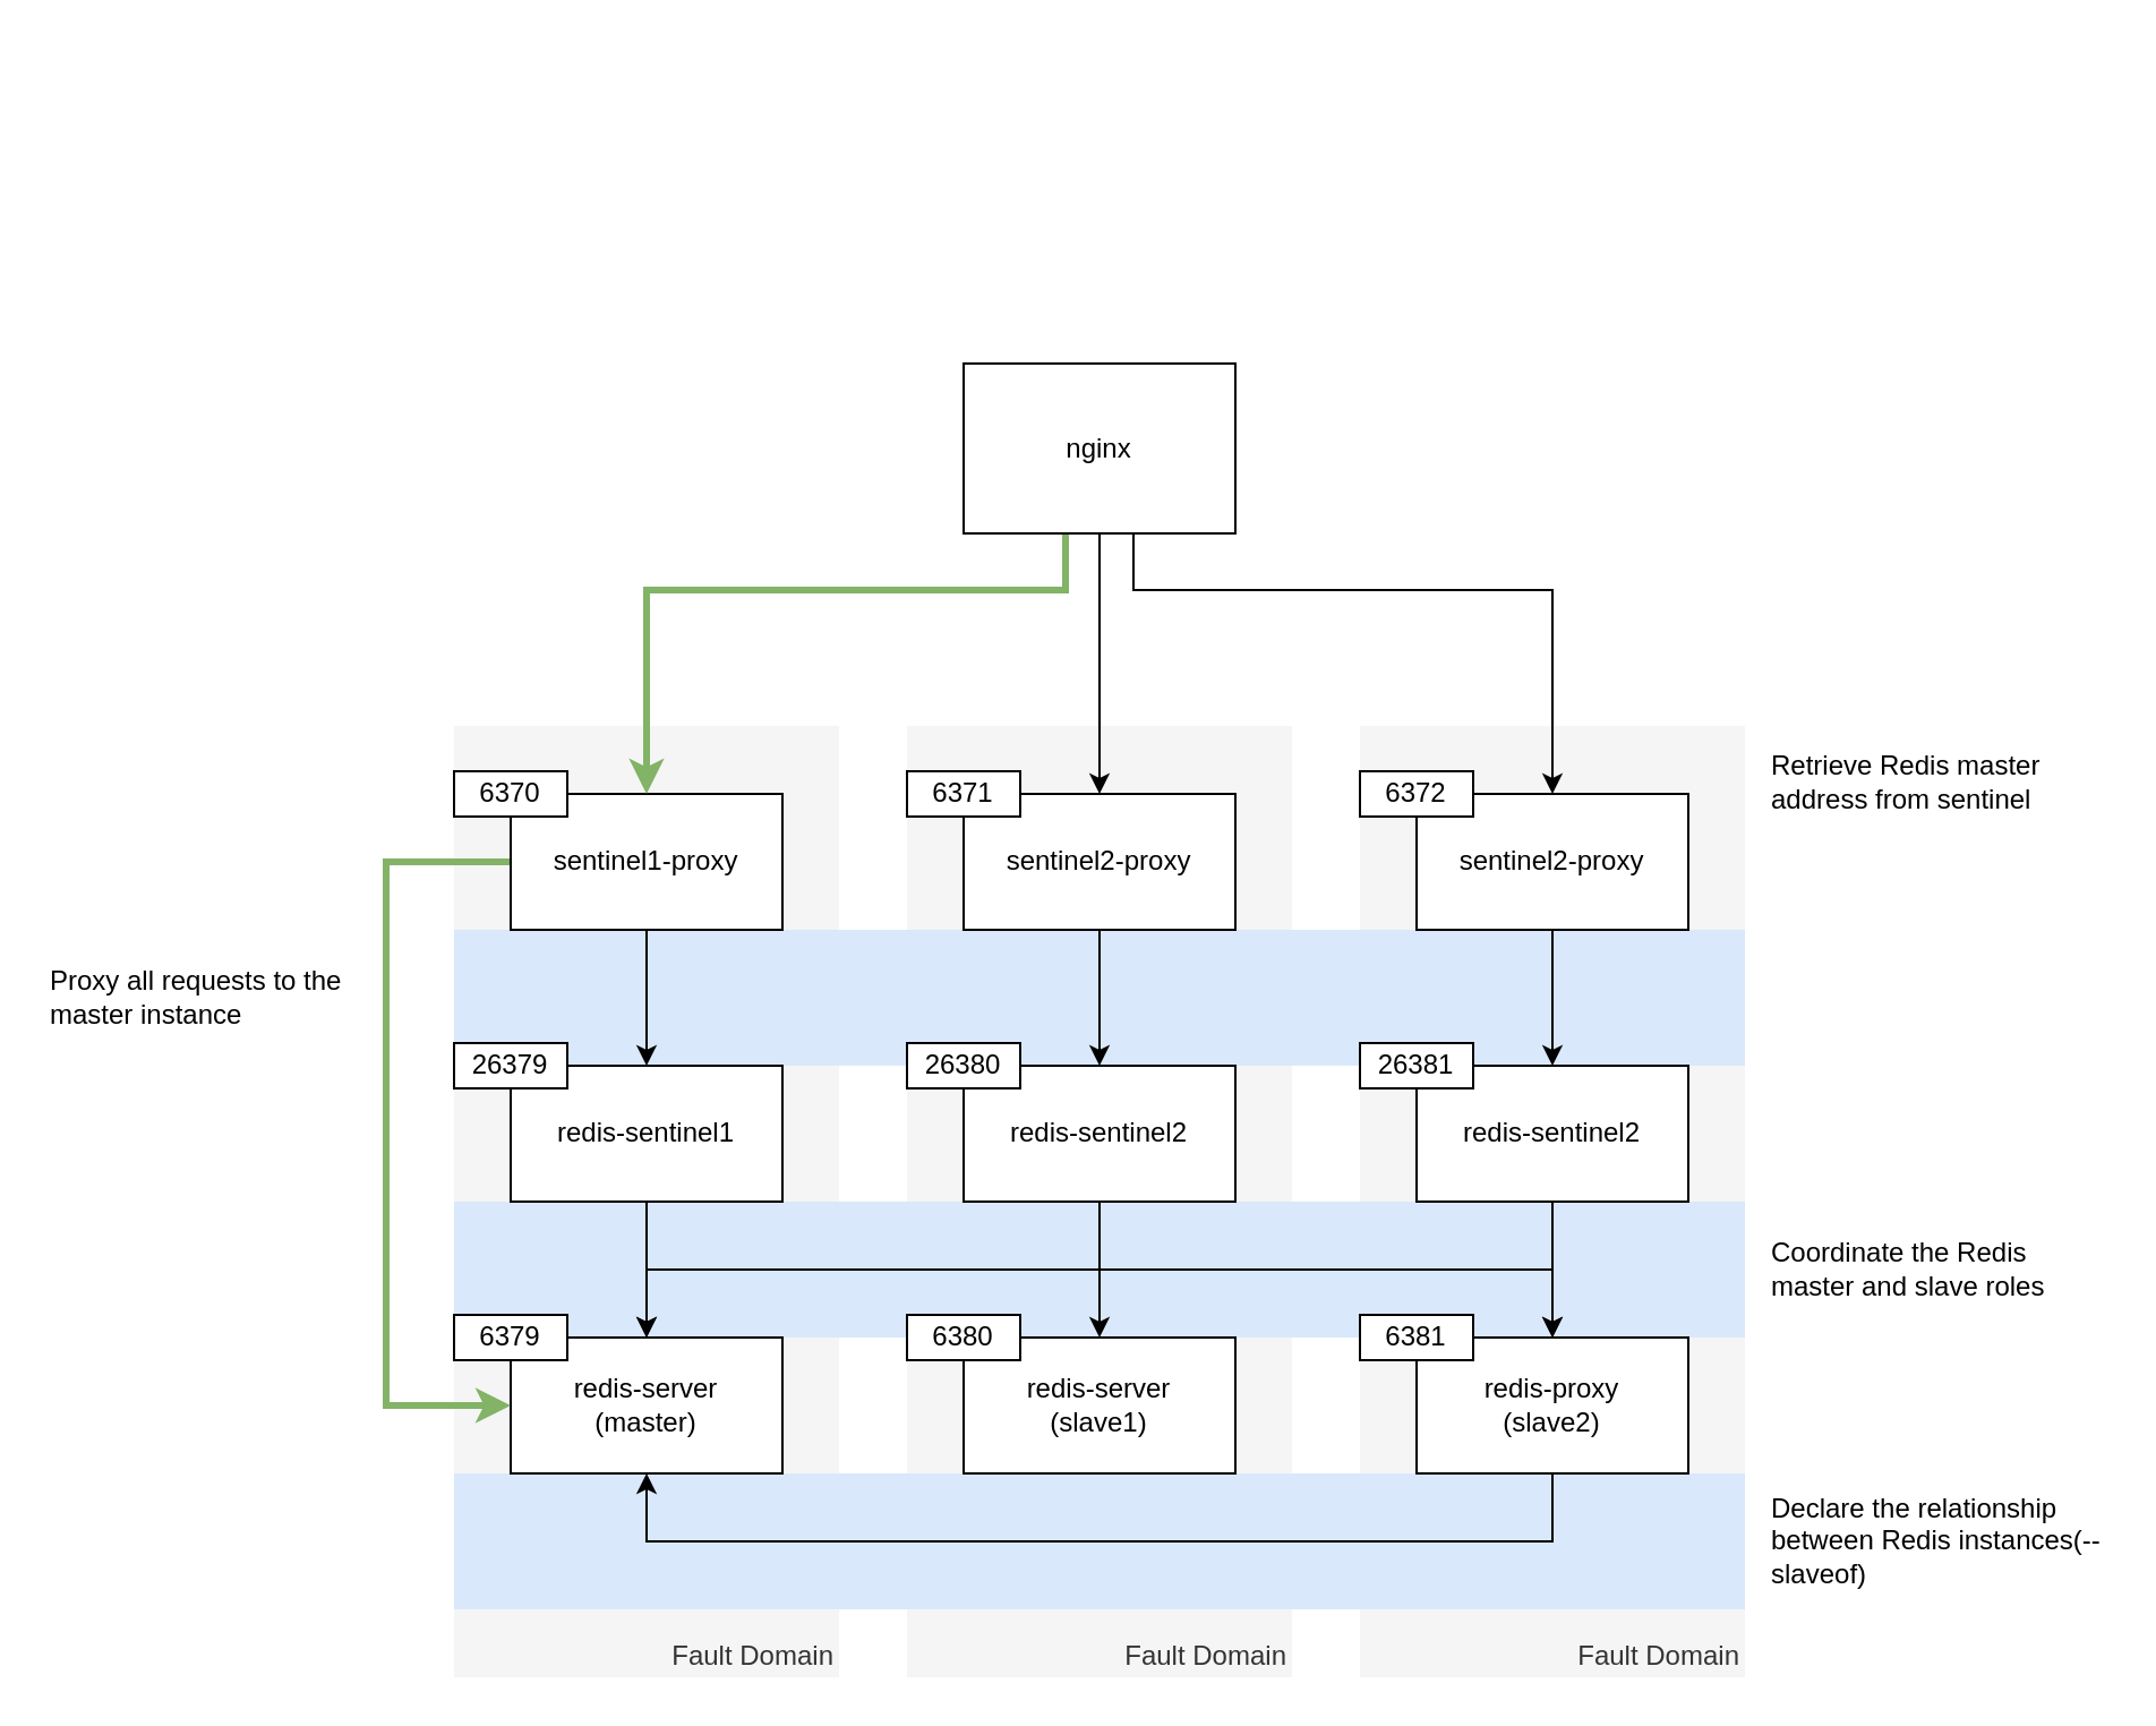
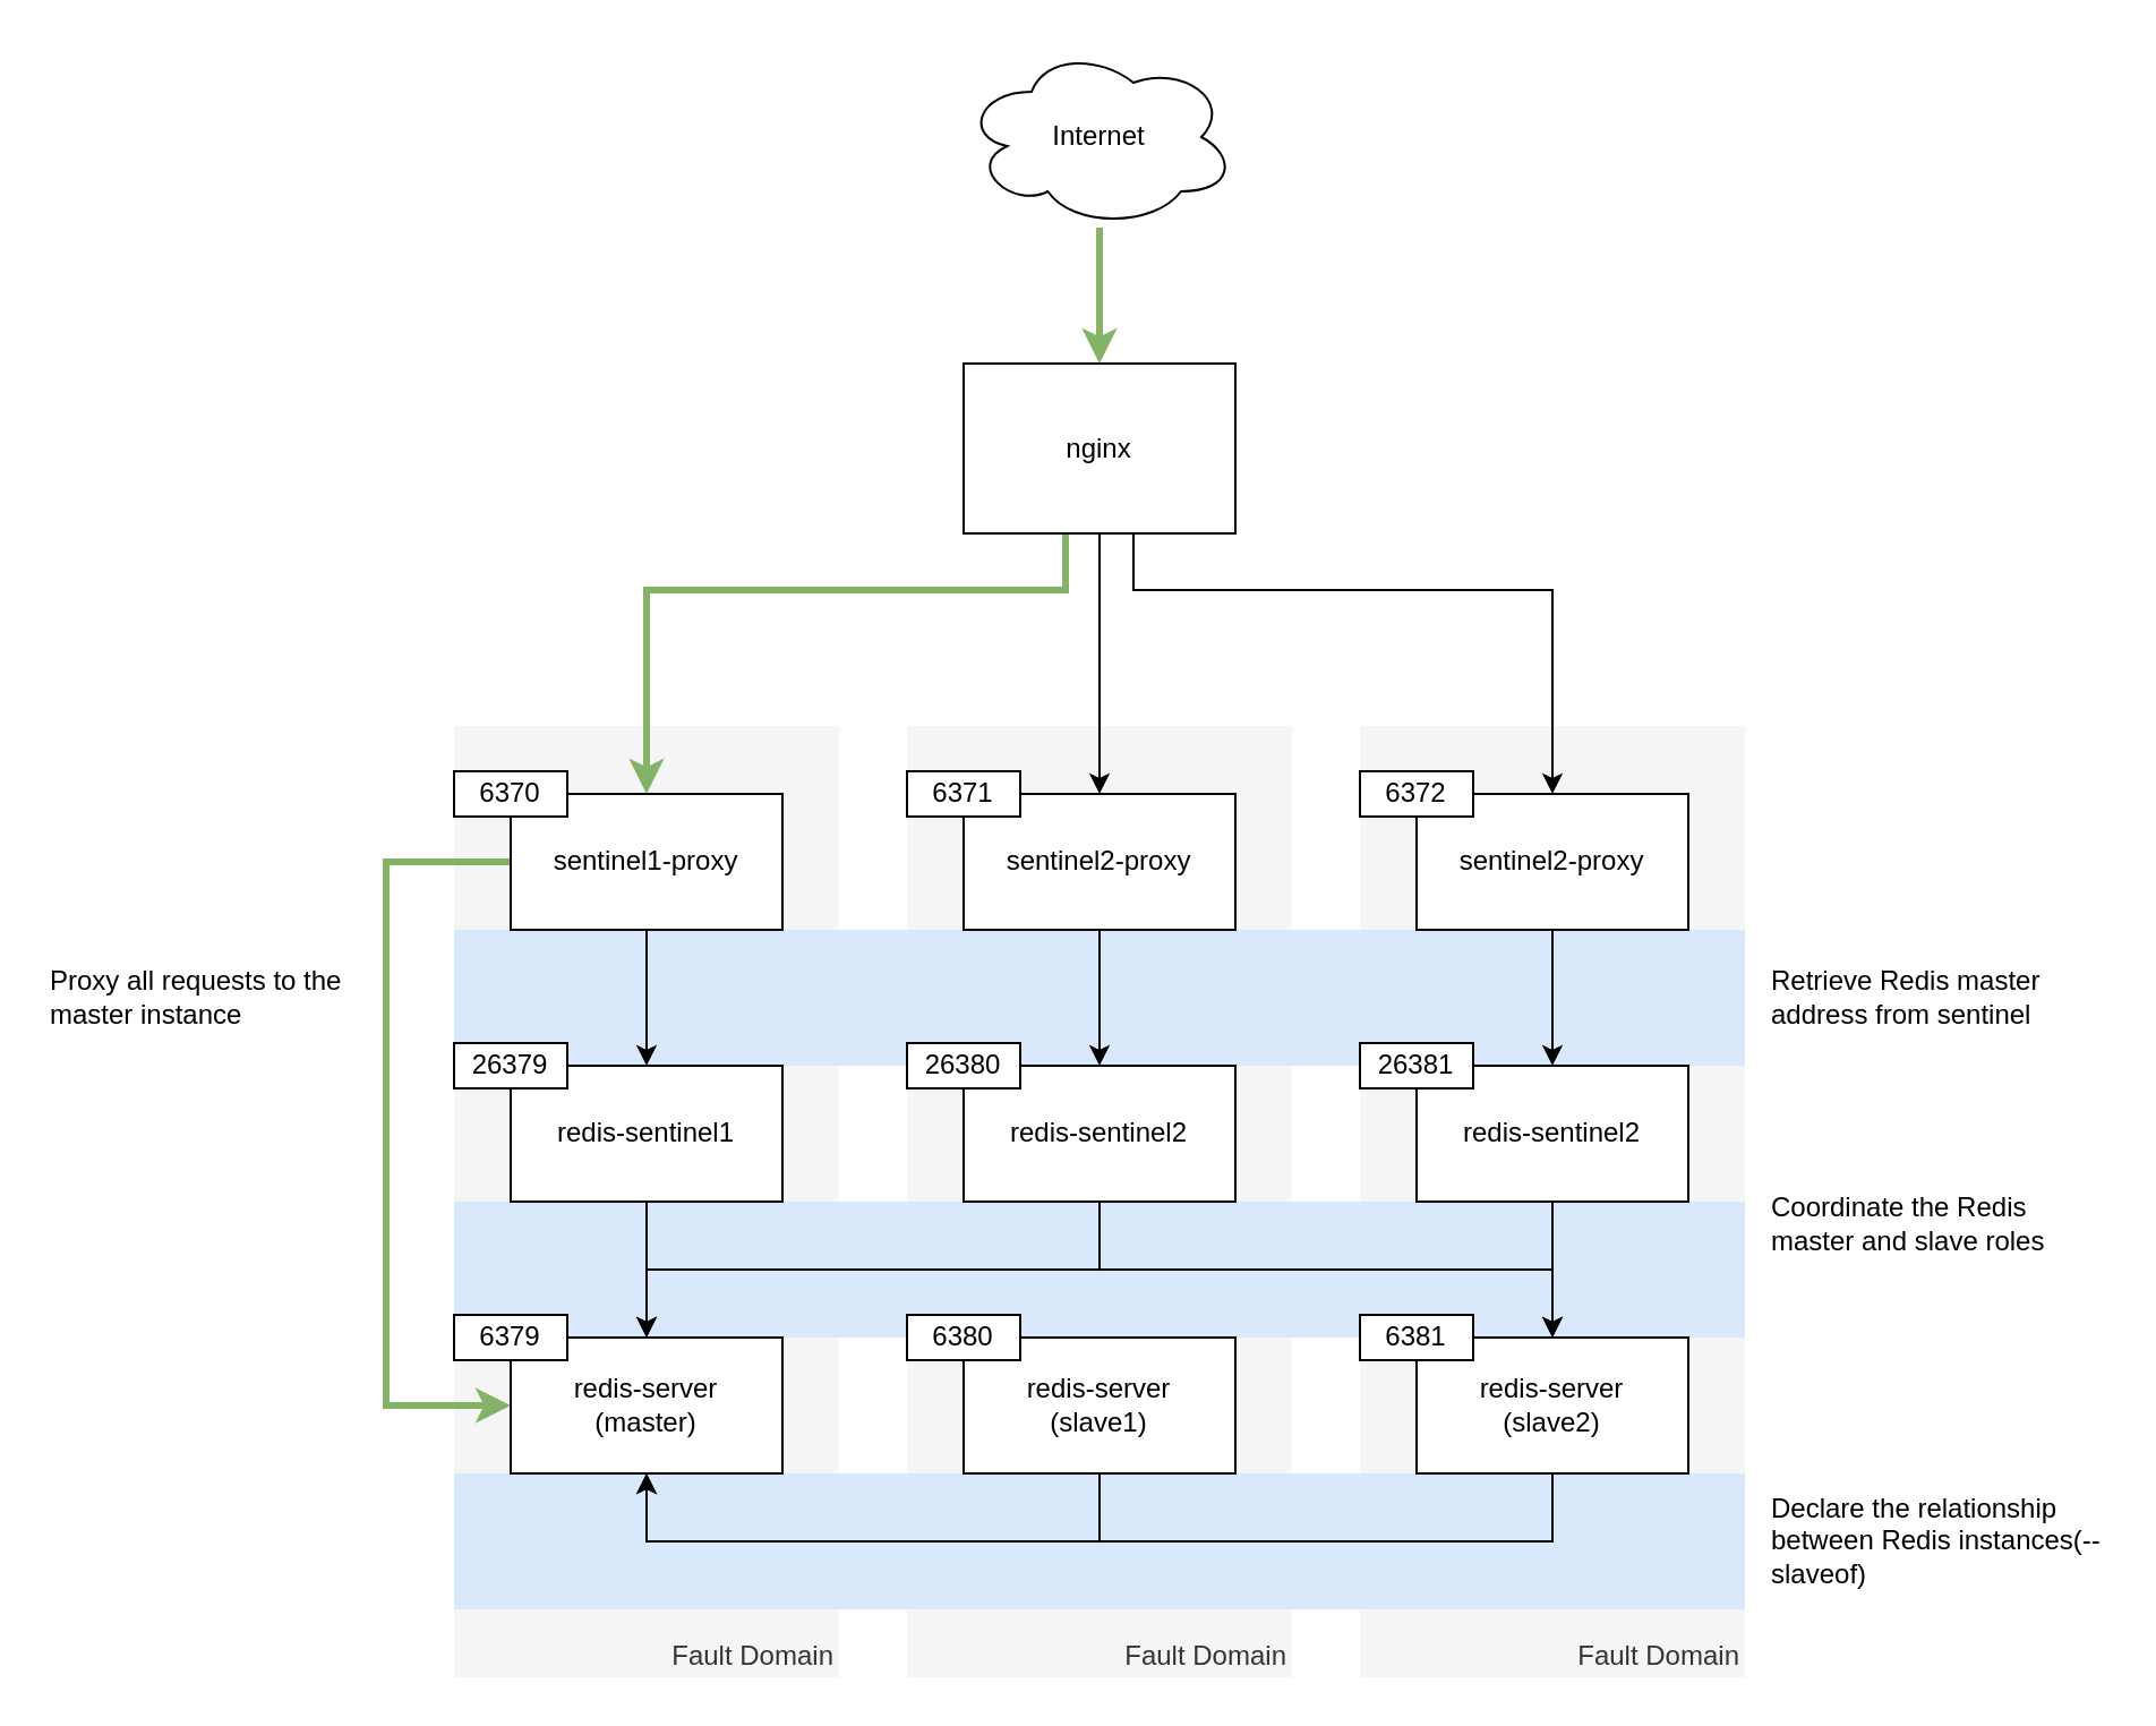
+ <mxCell id="33" value="Internet" style="ellipse;shape=cloud;whiteSpace=wrap;html=1;" vertex="1" parent="1"><mxGeometry x="425" y="20" width="120" height="80" as="geometry" /></mxCell>
+ <mxCell id="32" style="edgeStyle=orthogonalEdgeStyle;rounded=0;orthogonalLoop=1;jettySize=auto;html=1;fillColor=#d5e8d4;strokeColor=#82b366;strokeWidth=3;" edge="1" parent="1" source="33" target="31"><mxGeometry relative="1" as="geometry" /></mxCell>
- <mxCell id="43" value="Retrieve Redis master address from sentinel" style="text;html=1;strokeColor=none;fillColor=none;align=left;verticalAlign=middle;whiteSpace=wrap;rounded=0;" vertex="1" parent="1"><mxGeometry x="780" y="315" width="150" height="60" as="geometry" /></mxCell>
+ <mxCell id="43" value="Retrieve Redis master address from sentinel" style="text;html=1;strokeColor=none;fillColor=none;align=left;verticalAlign=middle;whiteSpace=wrap;rounded=0;" vertex="1" parent="1"><mxGeometry x="780" y="410" width="150" height="60" as="geometry" /></mxCell>
- <mxCell id="44" value="Coordinate the Redis master and slave roles" style="text;html=1;strokeColor=none;fillColor=none;align=left;verticalAlign=middle;whiteSpace=wrap;rounded=0;" vertex="1" parent="1"><mxGeometry x="780" y="530" width="150" height="60" as="geometry" /></mxCell>
+ <mxCell id="44" value="Coordinate the Redis master and slave roles" style="text;html=1;strokeColor=none;fillColor=none;align=left;verticalAlign=middle;whiteSpace=wrap;rounded=0;" vertex="1" parent="1"><mxGeometry x="780" y="510" width="150" height="60" as="geometry" /></mxCell>
- <mxCell id="10" style="edgeStyle=orthogonalEdgeStyle;rounded=0;orthogonalLoop=1;jettySize=auto;html=1;" edge="1" parent="1" source="12" target="17"><mxGeometry relative="1" as="geometry"><Array as="points"><mxPoint x="285" y="560" /><mxPoint x="485" y="560" /></Array></mxGeometry></mxCell>
- <mxCell id="23" value="&lt;div&gt;redis-proxy&lt;br&gt;&lt;/div&gt;&lt;div&gt;(slave2)&lt;br&gt;&lt;/div&gt;" style="rounded=0;whiteSpace=wrap;html=1;" vertex="1" parent="1"><mxGeometry x="625" y="590" width="120" height="60" as="geometry" /></mxCell>
+ <mxCell id="23" value="&lt;div&gt;redis-server&lt;br&gt;&lt;/div&gt;&lt;div&gt;(slave2)&lt;br&gt;&lt;/div&gt;" style="rounded=0;whiteSpace=wrap;html=1;" vertex="1" parent="1"><mxGeometry x="625" y="590" width="120" height="60" as="geometry" /></mxCell>
+ <mxCell id="16" style="edgeStyle=orthogonalEdgeStyle;rounded=0;orthogonalLoop=1;jettySize=auto;html=1;" edge="1" parent="1" source="17" target="8"><mxGeometry relative="1" as="geometry"><Array as="points"><mxPoint x="485" y="680" /><mxPoint x="285" y="680" /></Array></mxGeometry></mxCell>
